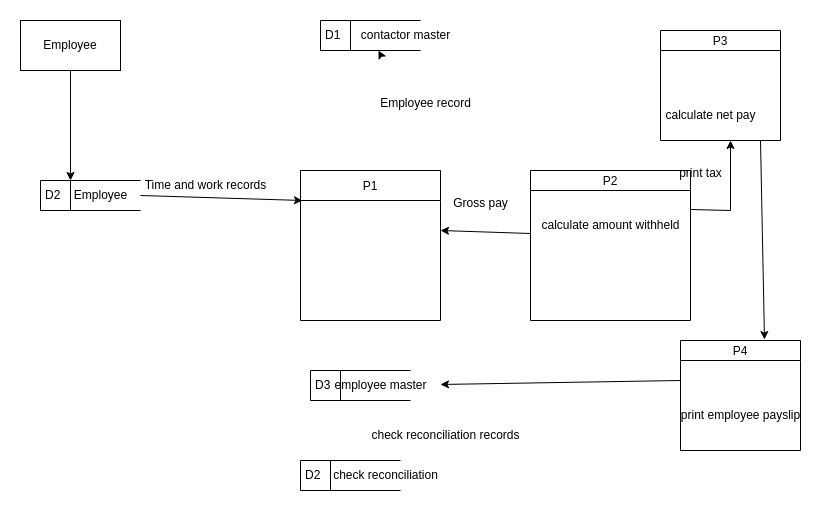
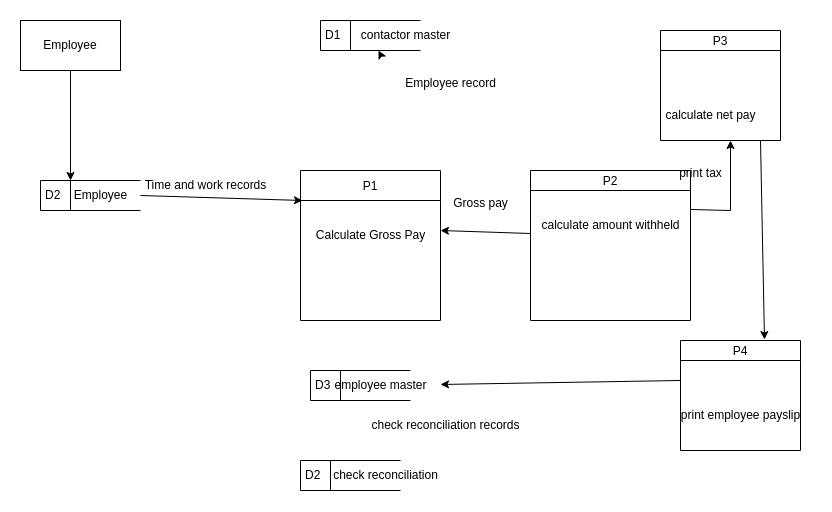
- <mxCell id="26" value="Employee record" style="text;html=1;align=center;verticalAlign=middle;resizable=0;points=[];autosize=1;strokeColor=none;fillColor=none;" vertex="1" parent="1"><mxGeometry x="370" y="88" width="110" height="30" as="geometry" /></mxCell>
+ <mxCell id="26" value="Employee record" style="text;html=1;align=center;verticalAlign=middle;resizable=0;points=[];autosize=1;strokeColor=none;fillColor=none;" vertex="1" parent="1"><mxGeometry x="395" y="68" width="110" height="30" as="geometry" /></mxCell>
+ <mxCell id="8" value="Calculate Gross Pay" style="text;html=1;align=center;verticalAlign=middle;resizable=0;points=[];autosize=1;strokeColor=none;fillColor=none;" vertex="1" parent="1"><mxGeometry x="320" y="220" width="100" height="30" as="geometry" /></mxCell>
- <mxCell id="30" value="check reconciliation records" style="text;html=1;align=center;verticalAlign=middle;resizable=0;points=[];autosize=1;strokeColor=none;fillColor=none;" vertex="1" parent="1"><mxGeometry x="360" y="420" width="170" height="30" as="geometry" /></mxCell>
+ <mxCell id="30" value="check reconciliation records" style="text;html=1;align=center;verticalAlign=middle;resizable=0;points=[];autosize=1;strokeColor=none;fillColor=none;" vertex="1" parent="1"><mxGeometry x="360" y="410" width="170" height="30" as="geometry" /></mxCell>
